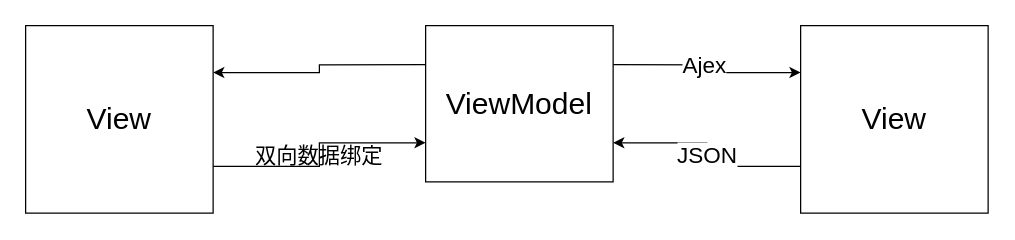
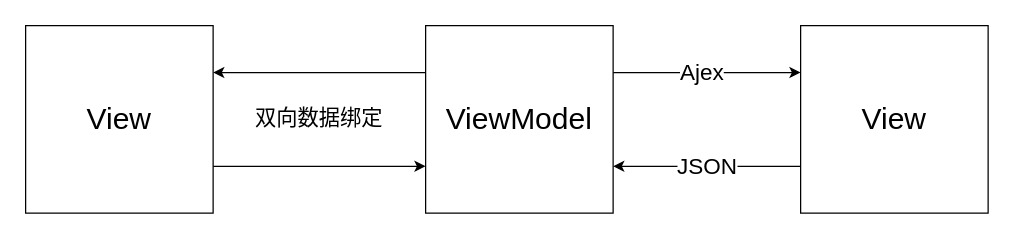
- <mxCell id="7" value="&lt;font style=&quot;font-size: 24px;&quot;&gt;ViewModel&lt;/font&gt;" style="whiteSpace=wrap;html=1;aspect=fixed;" vertex="1" parent="1"><mxGeometry x="340" y="20" width="150" height="125" as="geometry" /></mxCell>
+ <mxCell id="7" value="&lt;font style=&quot;font-size: 24px;&quot;&gt;ViewModel&lt;/font&gt;" style="whiteSpace=wrap;html=1;aspect=fixed;" vertex="1" parent="1"><mxGeometry x="340" y="20" width="150" height="150" as="geometry" /></mxCell>
- <mxCell id="8" value="&lt;font style=&quot;font-size: 17px;&quot;&gt;双向数据绑定&lt;/font&gt;" style="text;html=1;strokeColor=none;fillColor=none;align=center;verticalAlign=middle;whiteSpace=wrap;rounded=0;" vertex="1" parent="1"><mxGeometry x="200" y="110" width="110" height="30" as="geometry" /></mxCell>
+ <mxCell id="8" value="&lt;font style=&quot;font-size: 17px;&quot;&gt;双向数据绑定&lt;/font&gt;" style="text;html=1;strokeColor=none;fillColor=none;align=center;verticalAlign=middle;whiteSpace=wrap;rounded=0;" vertex="1" parent="1"><mxGeometry x="200" y="80" width="110" height="30" as="geometry" /></mxCell>
